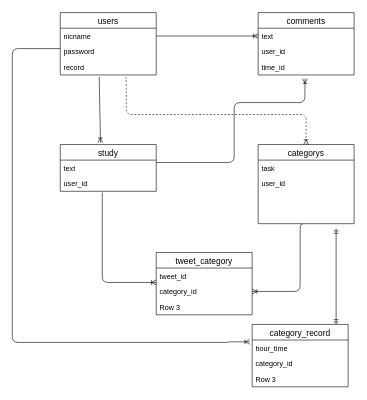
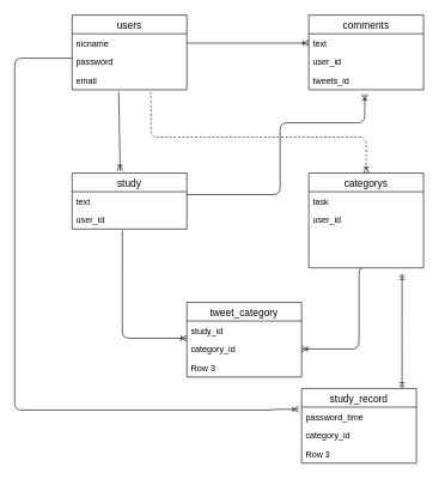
- <mxCell id="8" value="record" style="text;strokeColor=none;fillColor=none;spacingLeft=4;spacingRight=4;overflow=hidden;rotatable=0;points=[[0,0.5],[1,0.5]];portConstraint=eastwest;fontSize=12;" parent="5" vertex="1"><mxGeometry y="78" width="160" height="26" as="geometry" /></mxCell>
+ <mxCell id="8" value="email" style="text;strokeColor=none;fillColor=none;spacingLeft=4;spacingRight=4;overflow=hidden;rotatable=0;points=[[0,0.5],[1,0.5]];portConstraint=eastwest;fontSize=12;" parent="5" vertex="1"><mxGeometry y="78" width="160" height="26" as="geometry" /></mxCell>
- <mxCell id="12" value="time_id" style="text;strokeColor=none;fillColor=none;spacingLeft=4;spacingRight=4;overflow=hidden;rotatable=0;points=[[0,0.5],[1,0.5]];portConstraint=eastwest;fontSize=12;" parent="9" vertex="1"><mxGeometry y="78" width="160" height="26" as="geometry" /></mxCell>
+ <mxCell id="12" value="tweets_id" style="text;strokeColor=none;fillColor=none;spacingLeft=4;spacingRight=4;overflow=hidden;rotatable=0;points=[[0,0.5],[1,0.5]];portConstraint=eastwest;fontSize=12;" parent="9" vertex="1"><mxGeometry y="78" width="160" height="26" as="geometry" /></mxCell>
- <mxCell id="21" value="tweet_id" style="text;strokeColor=none;fillColor=none;spacingLeft=4;spacingRight=4;overflow=hidden;rotatable=0;points=[[0,0.5],[1,0.5]];portConstraint=eastwest;fontSize=12;" parent="20" vertex="1"><mxGeometry y="26" width="160" height="26" as="geometry" /></mxCell>
+ <mxCell id="21" value="study_id" style="text;strokeColor=none;fillColor=none;spacingLeft=4;spacingRight=4;overflow=hidden;rotatable=0;points=[[0,0.5],[1,0.5]];portConstraint=eastwest;fontSize=12;" parent="20" vertex="1"><mxGeometry y="26" width="160" height="26" as="geometry" /></mxCell>
- <mxCell id="25" value="category_record" style="swimlane;fontStyle=0;childLayout=stackLayout;horizontal=1;startSize=26;horizontalStack=0;resizeParent=1;resizeParentMax=0;resizeLast=0;collapsible=1;marginBottom=0;align=center;fontSize=14;" vertex="1" parent="1"><mxGeometry x="420" y="540" width="160" height="104" as="geometry" /></mxCell>
+ <mxCell id="25" value="study_record" style="swimlane;fontStyle=0;childLayout=stackLayout;horizontal=1;startSize=26;horizontalStack=0;resizeParent=1;resizeParentMax=0;resizeLast=0;collapsible=1;marginBottom=0;align=center;fontSize=14;" vertex="1" parent="1"><mxGeometry x="420" y="540" width="160" height="104" as="geometry" /></mxCell>
- <mxCell id="26" value="hour_time" style="text;strokeColor=none;fillColor=none;spacingLeft=4;spacingRight=4;overflow=hidden;rotatable=0;points=[[0,0.5],[1,0.5]];portConstraint=eastwest;fontSize=12;" vertex="1" parent="25"><mxGeometry y="26" width="160" height="26" as="geometry" /></mxCell>
+ <mxCell id="26" value="password_time" style="text;strokeColor=none;fillColor=none;spacingLeft=4;spacingRight=4;overflow=hidden;rotatable=0;points=[[0,0.5],[1,0.5]];portConstraint=eastwest;fontSize=12;" vertex="1" parent="25"><mxGeometry y="26" width="160" height="26" as="geometry" /></mxCell>
